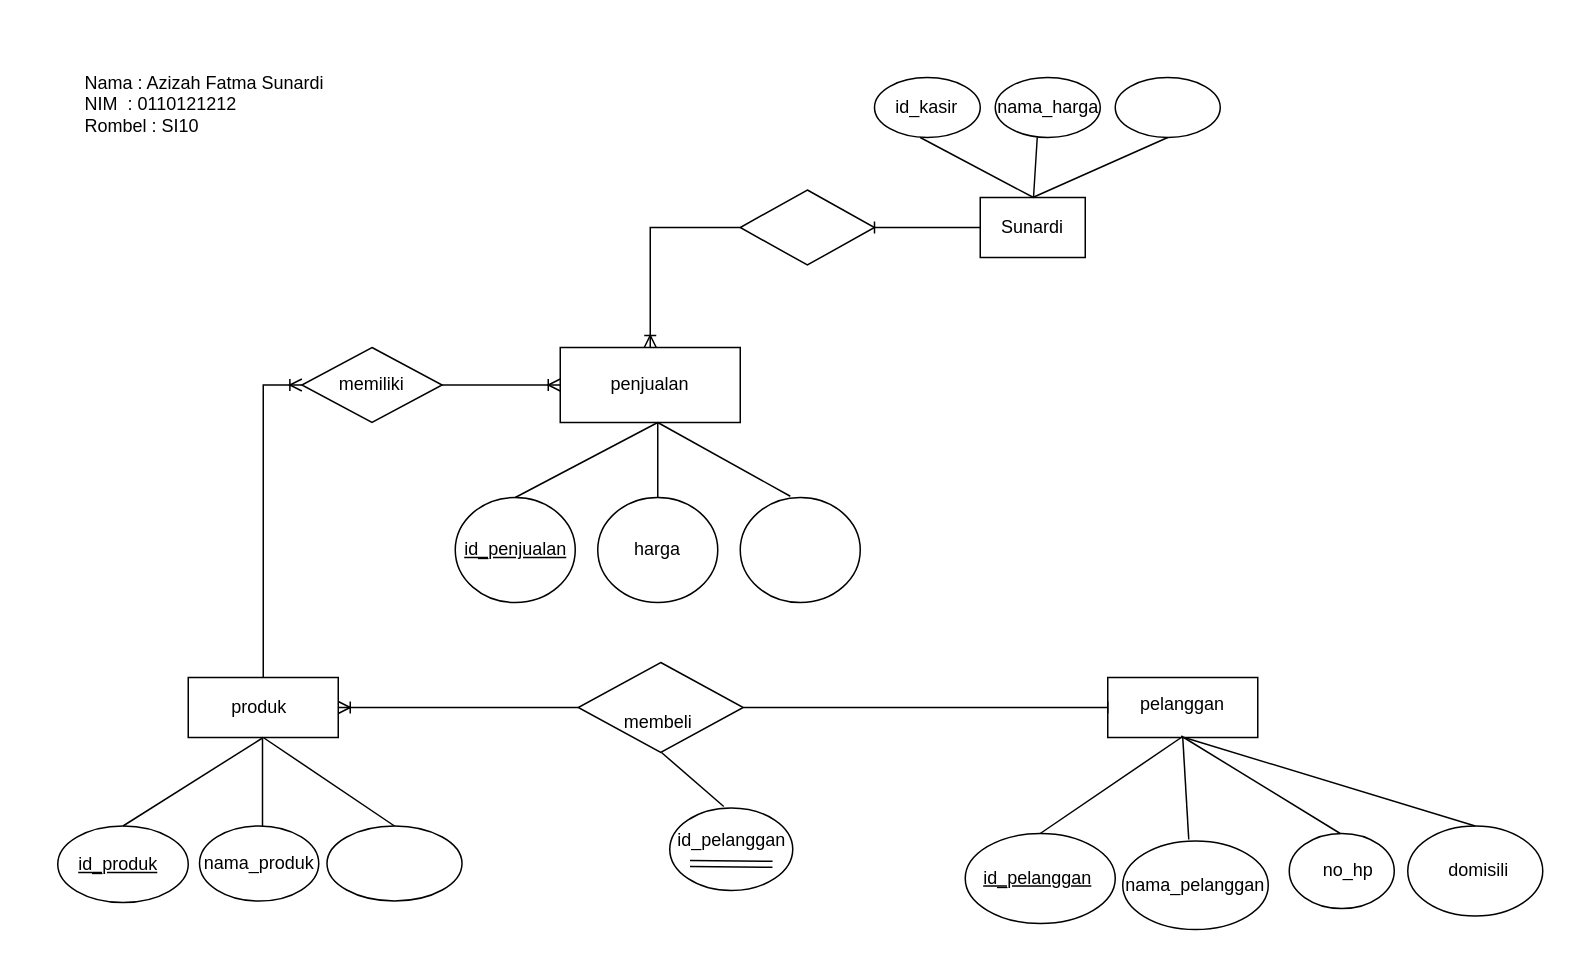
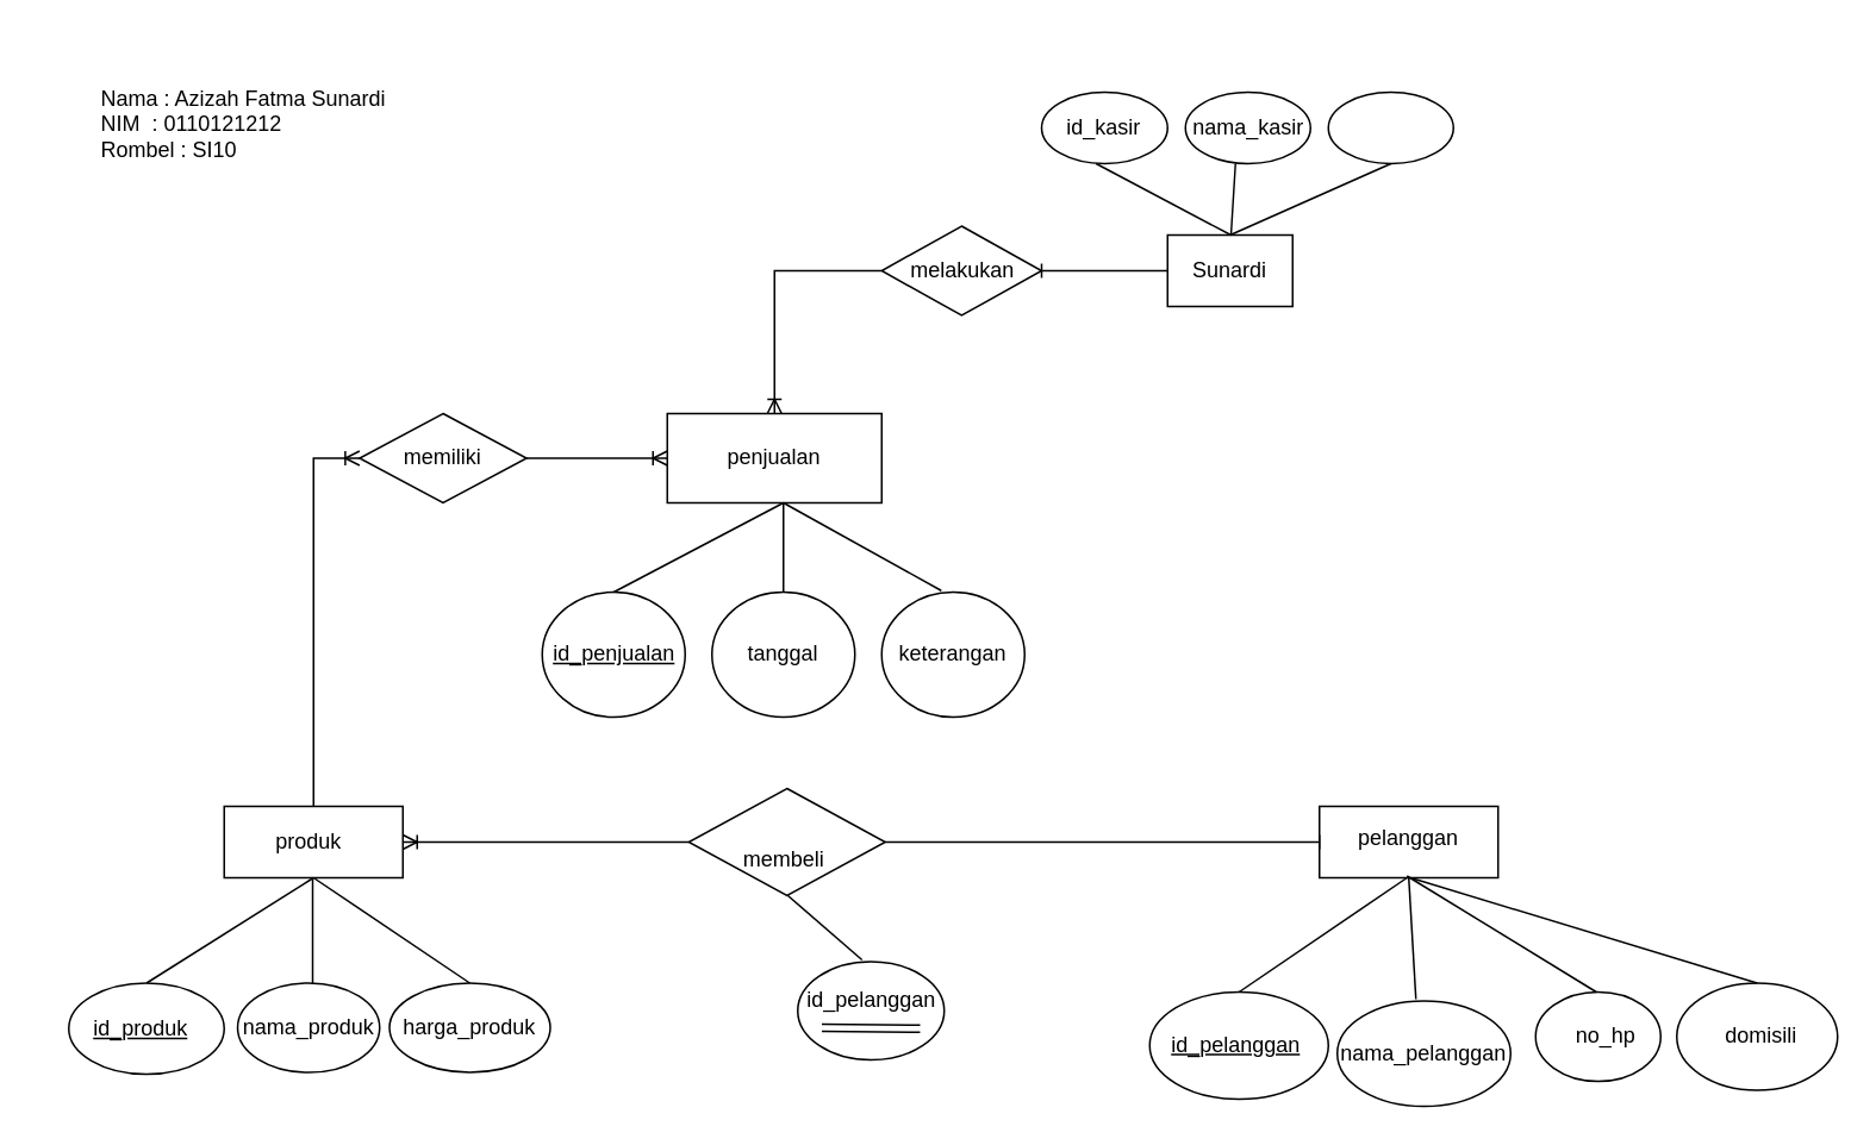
- <mxCell id="57" value="nama_harga" style="text;html=1;strokeColor=none;fillColor=none;align=center;verticalAlign=middle;whiteSpace=wrap;rounded=0;pointerEvents=0;fontFamily=Helvetica;fontSize=12;fontColor=default;" vertex="1" parent="1"><mxGeometry x="663" y="56" width="71" height="30" as="geometry" /></mxCell>
+ <mxCell id="57" value="nama_kasir" style="text;html=1;strokeColor=none;fillColor=none;align=center;verticalAlign=middle;whiteSpace=wrap;rounded=0;pointerEvents=0;fontFamily=Helvetica;fontSize=12;fontColor=default;" vertex="1" parent="1"><mxGeometry x="663" y="56" width="71" height="30" as="geometry" /></mxCell>
+ <mxCell id="61" value="melakukan" style="text;html=1;strokeColor=none;fillColor=none;align=center;verticalAlign=middle;whiteSpace=wrap;rounded=0;pointerEvents=0;fontFamily=Helvetica;fontSize=12;fontColor=default;" vertex="1" parent="1"><mxGeometry x="503" y="136" width="71" height="30" as="geometry" /></mxCell>
- <mxCell id="9" value="harga" style="text;html=1;strokeColor=none;fillColor=none;align=center;verticalAlign=middle;whiteSpace=wrap;rounded=0;pointerEvents=0;fontFamily=Helvetica;fontSize=12;fontColor=default;" vertex="1" parent="1"><mxGeometry x="408" y="351" width="60" height="30" as="geometry" /></mxCell>
+ <mxCell id="9" value="tanggal" style="text;html=1;strokeColor=none;fillColor=none;align=center;verticalAlign=middle;whiteSpace=wrap;rounded=0;pointerEvents=0;fontFamily=Helvetica;fontSize=12;fontColor=default;" vertex="1" parent="1"><mxGeometry x="408" y="351" width="60" height="30" as="geometry" /></mxCell>
+ <mxCell id="8" value="keterangan" style="text;html=1;strokeColor=none;fillColor=none;align=center;verticalAlign=middle;whiteSpace=wrap;rounded=0;pointerEvents=0;fontFamily=Helvetica;fontSize=12;fontColor=default;" vertex="1" parent="1"><mxGeometry x="503" y="351" width="60" height="30" as="geometry" /></mxCell>
+ <mxCell id="37" value="harga_produk" style="text;html=1;strokeColor=none;fillColor=none;align=center;verticalAlign=middle;whiteSpace=wrap;rounded=0;pointerEvents=0;fontFamily=Helvetica;fontSize=12;fontColor=default;" vertex="1" parent="1"><mxGeometry x="227" y="560" width="71" height="30" as="geometry" /></mxCell>
